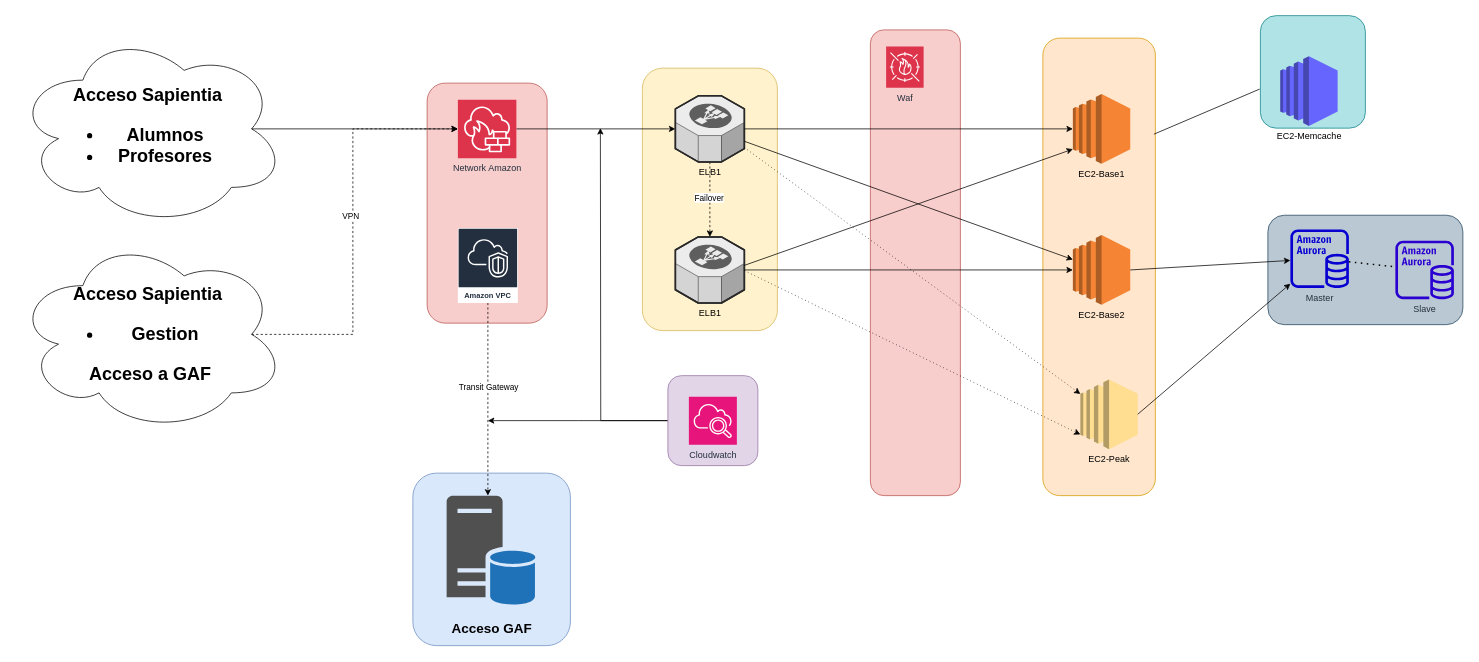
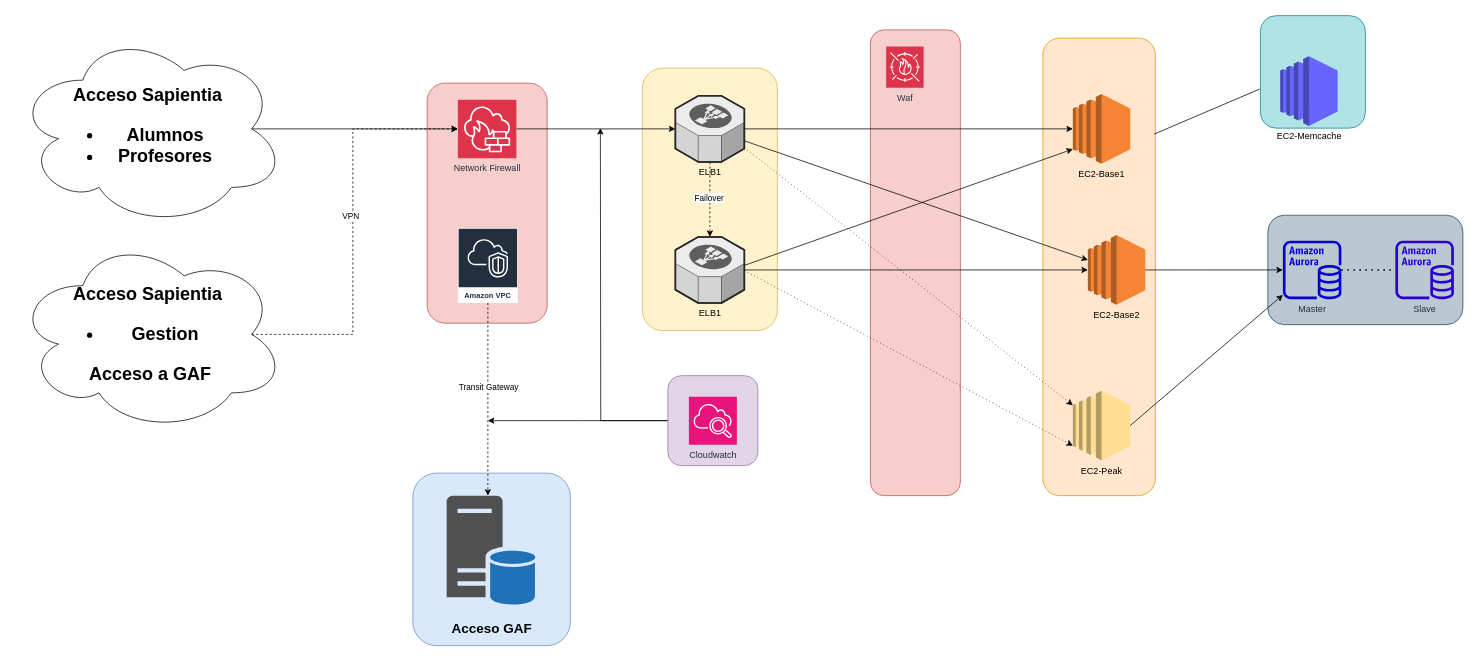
- <mxCell id="12" value="Network Amazon" style="sketch=0;points=[[0,0,0],[0.25,0,0],[0.5,0,0],[0.75,0,0],[1,0,0],[0,1,0],[0.25,1,0],[0.5,1,0],[0.75,1,0],[1,1,0],[0,0.25,0],[0,0.5,0],[0,0.75,0],[1,0.25,0],[1,0.5,0],[1,0.75,0]];outlineConnect=0;fontColor=#232F3E;fillColor=#DD344C;strokeColor=#ffffff;dashed=0;verticalLabelPosition=bottom;verticalAlign=top;align=center;html=1;fontSize=12;fontStyle=0;aspect=fixed;shape=mxgraph.aws4.resourceIcon;resIcon=mxgraph.aws4.network_firewall;" vertex="1" parent="1"><mxGeometry x="610" y="132" width="78" height="78" as="geometry" /></mxCell>
+ <mxCell id="12" value="Network Firewall" style="sketch=0;points=[[0,0,0],[0.25,0,0],[0.5,0,0],[0.75,0,0],[1,0,0],[0,1,0],[0.25,1,0],[0.5,1,0],[0.75,1,0],[1,1,0],[0,0.25,0],[0,0.5,0],[0,0.75,0],[1,0.25,0],[1,0.5,0],[1,0.75,0]];outlineConnect=0;fontColor=#232F3E;fillColor=#DD344C;strokeColor=#ffffff;dashed=0;verticalLabelPosition=bottom;verticalAlign=top;align=center;html=1;fontSize=12;fontStyle=0;aspect=fixed;shape=mxgraph.aws4.resourceIcon;resIcon=mxgraph.aws4.network_firewall;" vertex="1" parent="1"><mxGeometry x="610" y="132" width="78" height="78" as="geometry" /></mxCell>
- <mxCell id="33" value="Master" style="sketch=0;outlineConnect=0;fontColor=#232F3E;gradientColor=none;fillColor=#0700D1;strokeColor=none;dashed=0;verticalLabelPosition=bottom;verticalAlign=top;align=center;html=1;fontSize=12;fontStyle=0;aspect=fixed;pointerEvents=1;shape=mxgraph.aws4.aurora_instance;" vertex="1" parent="1"><mxGeometry x="1720" y="305.08" width="78" height="78" as="geometry" /></mxCell>
+ <mxCell id="33" value="Master" style="sketch=0;outlineConnect=0;fontColor=#232F3E;gradientColor=none;fillColor=#0700D1;strokeColor=none;dashed=0;verticalLabelPosition=bottom;verticalAlign=top;align=center;html=1;fontSize=12;fontStyle=0;aspect=fixed;pointerEvents=1;shape=mxgraph.aws4.aurora_instance;" vertex="1" parent="1"><mxGeometry x="1710" y="320.08" width="78" height="78" as="geometry" /></mxCell>
- <mxCell id="9" value="EC2-Base2" style="outlineConnect=0;dashed=0;verticalLabelPosition=bottom;verticalAlign=top;align=center;html=1;shape=mxgraph.aws3.ec2;fillColor=#F58534;gradientColor=none;" vertex="1" parent="1"><mxGeometry x="1430" y="312.59" width="76.5" height="93" as="geometry" /></mxCell>
+ <mxCell id="9" value="EC2-Base2" style="outlineConnect=0;dashed=0;verticalLabelPosition=bottom;verticalAlign=top;align=center;html=1;shape=mxgraph.aws3.ec2;fillColor=#F58534;gradientColor=none;" vertex="1" parent="1"><mxGeometry x="1450" y="312.59" width="76.5" height="93" as="geometry" /></mxCell>
- <mxCell id="10" value="EC2-Peak" style="outlineConnect=0;dashed=0;verticalLabelPosition=bottom;verticalAlign=top;align=center;html=1;shape=mxgraph.aws3.ec2;fillColor=#FFDE91;strokeColor=#d79b00;" vertex="1" parent="1"><mxGeometry x="1440" y="505" width="76.5" height="93" as="geometry" /></mxCell>
+ <mxCell id="10" value="EC2-Peak" style="outlineConnect=0;dashed=0;verticalLabelPosition=bottom;verticalAlign=top;align=center;html=1;shape=mxgraph.aws3.ec2;fillColor=#FFDE91;strokeColor=#d79b00;" vertex="1" parent="1"><mxGeometry x="1430" y="520" width="76.5" height="93" as="geometry" /></mxCell>
